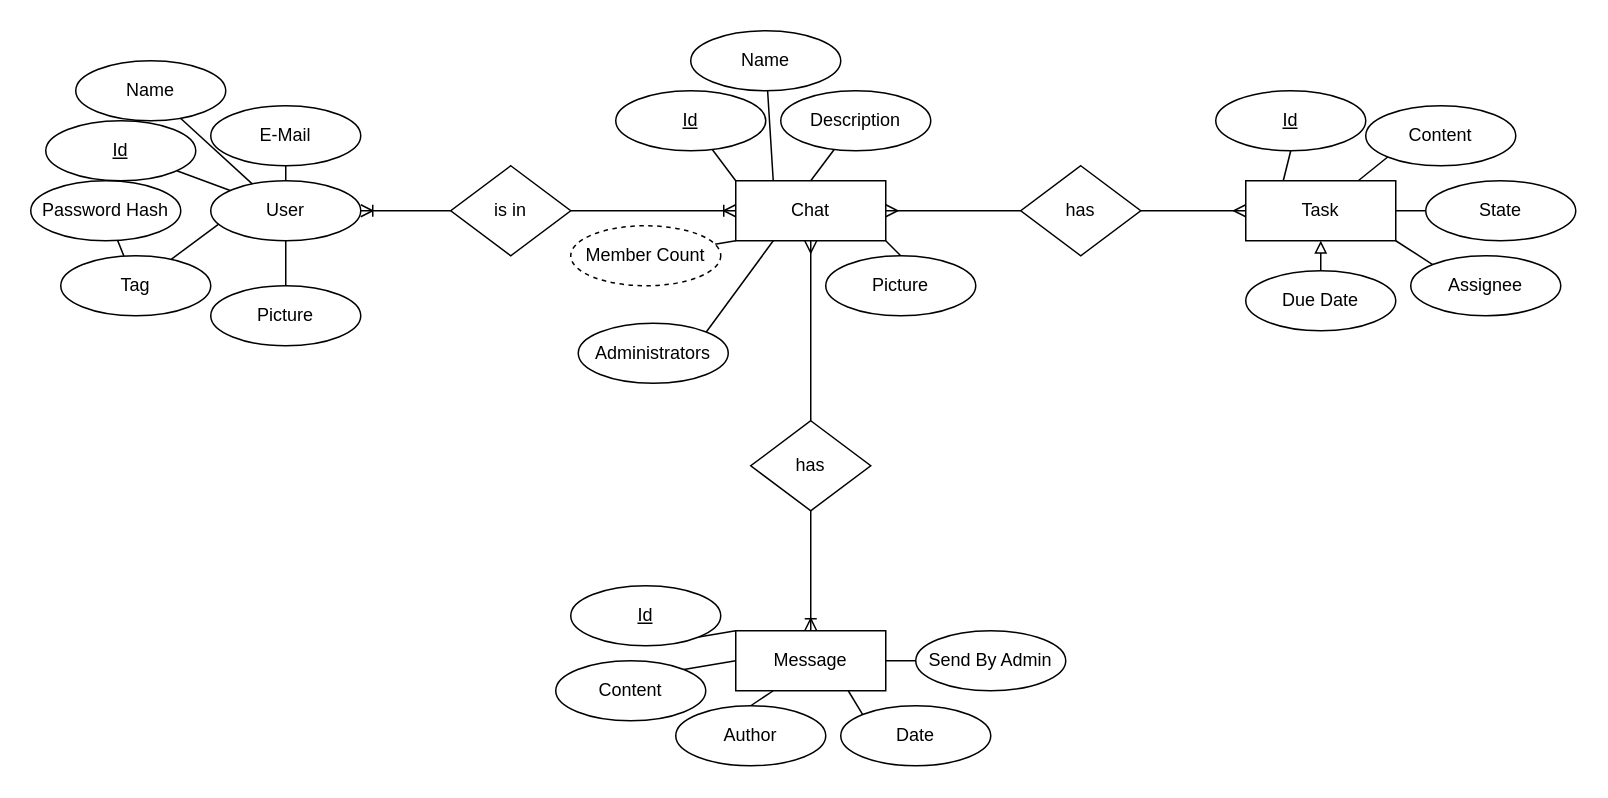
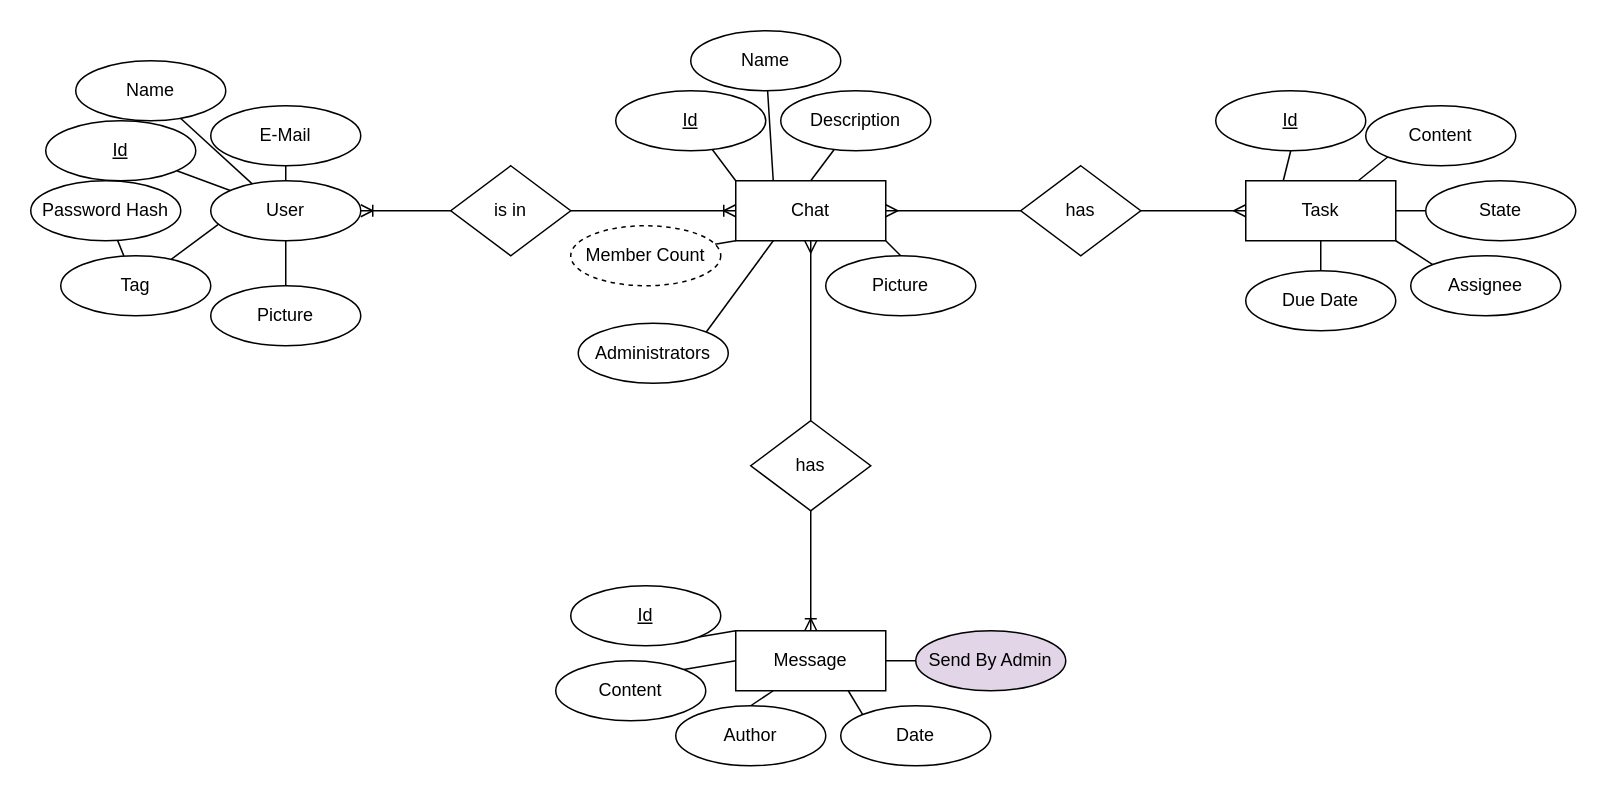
- <mxCell id="46" style="edgeStyle=none;rounded=0;orthogonalLoop=1;jettySize=auto;html=1;exitX=0.5;exitY=0;exitDx=0;exitDy=0;entryX=0.5;entryY=1;entryDx=0;entryDy=0;endArrow=block;endFill=0;" parent="1" source="47" target="25" edge="1"><mxGeometry relative="1" as="geometry" /></mxCell>
+ <mxCell id="46" style="edgeStyle=none;rounded=0;orthogonalLoop=1;jettySize=auto;html=1;exitX=0.5;exitY=0;exitDx=0;exitDy=0;entryX=0.5;entryY=1;entryDx=0;entryDy=0;endArrow=none;endFill=0;" parent="1" source="47" target="25" edge="1"><mxGeometry relative="1" as="geometry" /></mxCell>
- <mxCell id="39" value="Send By Admin" style="ellipse;whiteSpace=wrap;html=1;align=center;" parent="1" vertex="1"><mxGeometry x="610" y="420" width="100" height="40" as="geometry" /></mxCell>
+ <mxCell id="39" value="Send By Admin" style="ellipse;whiteSpace=wrap;html=1;align=center;fillColor=#e1d5e7;" parent="1" vertex="1"><mxGeometry x="610" y="420" width="100" height="40" as="geometry" /></mxCell>
